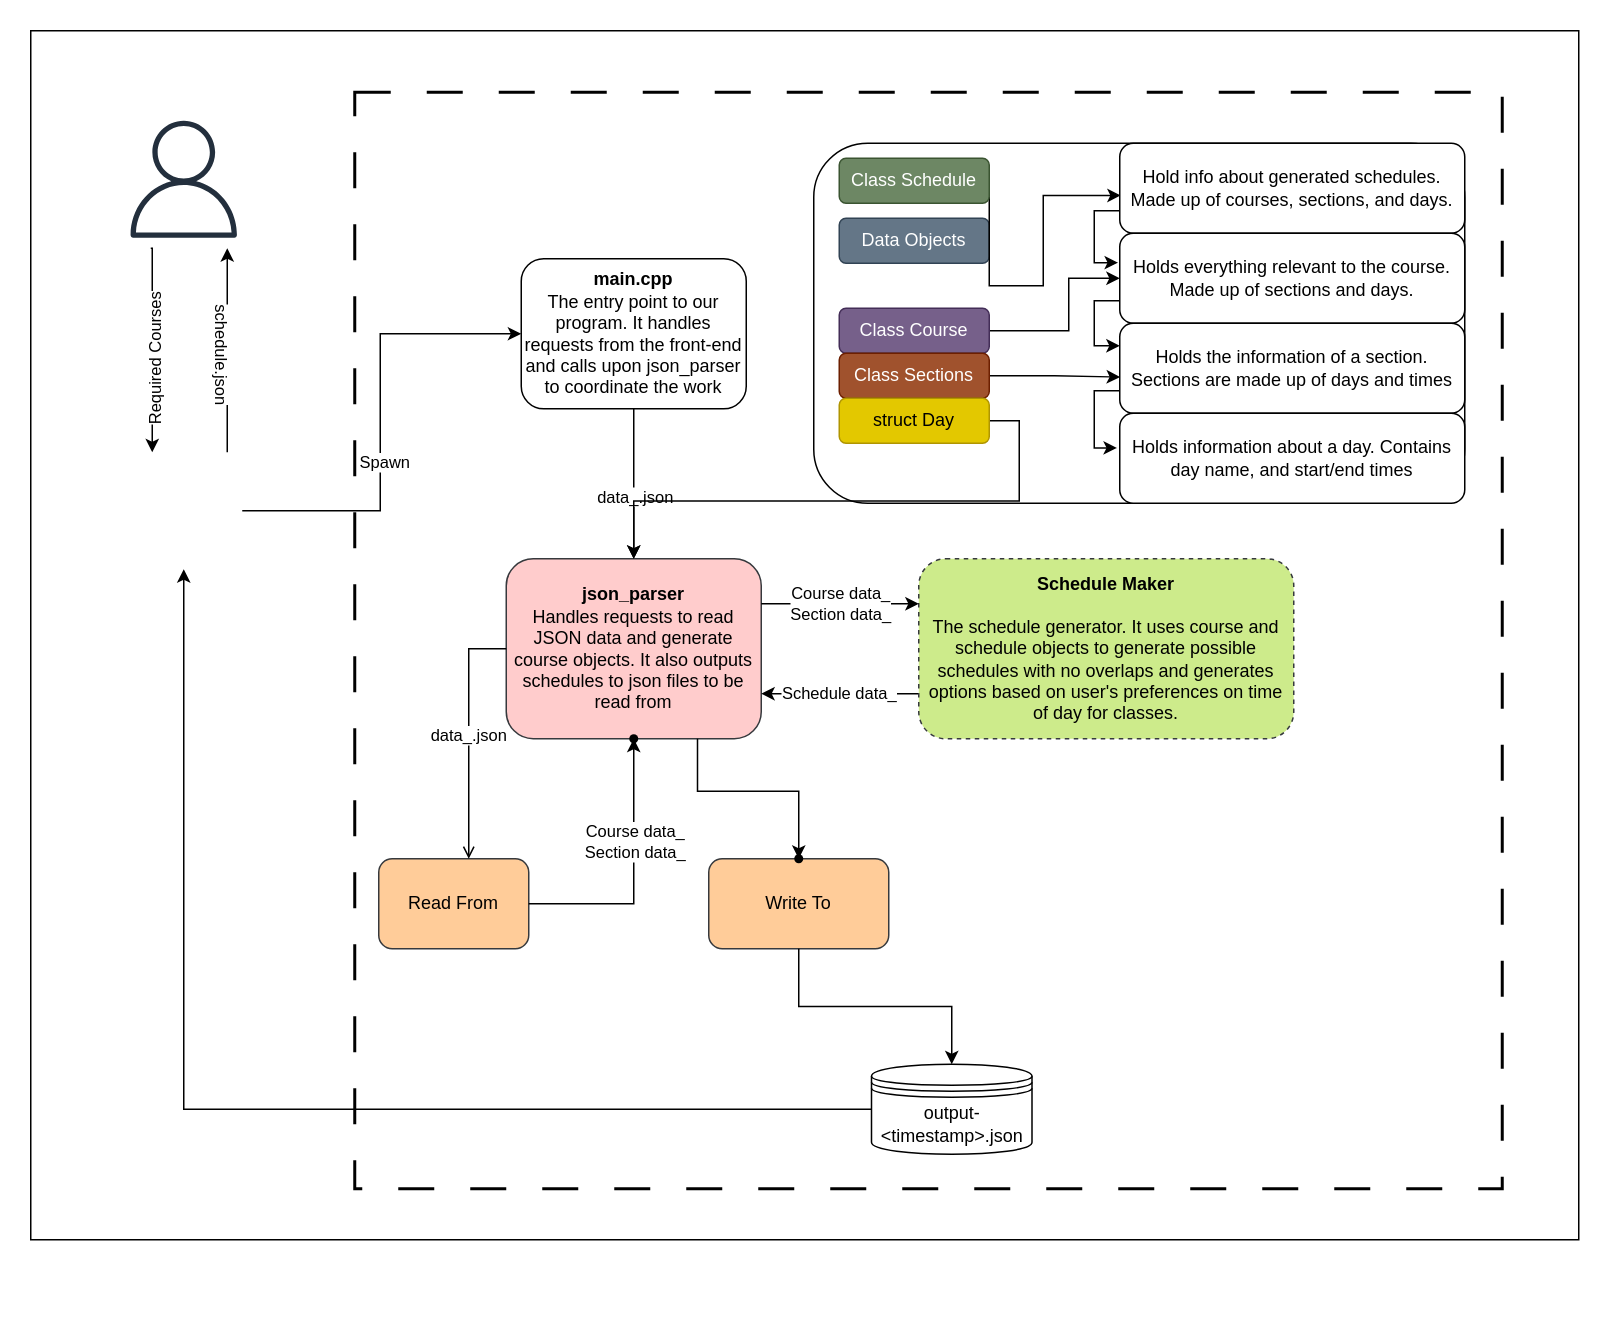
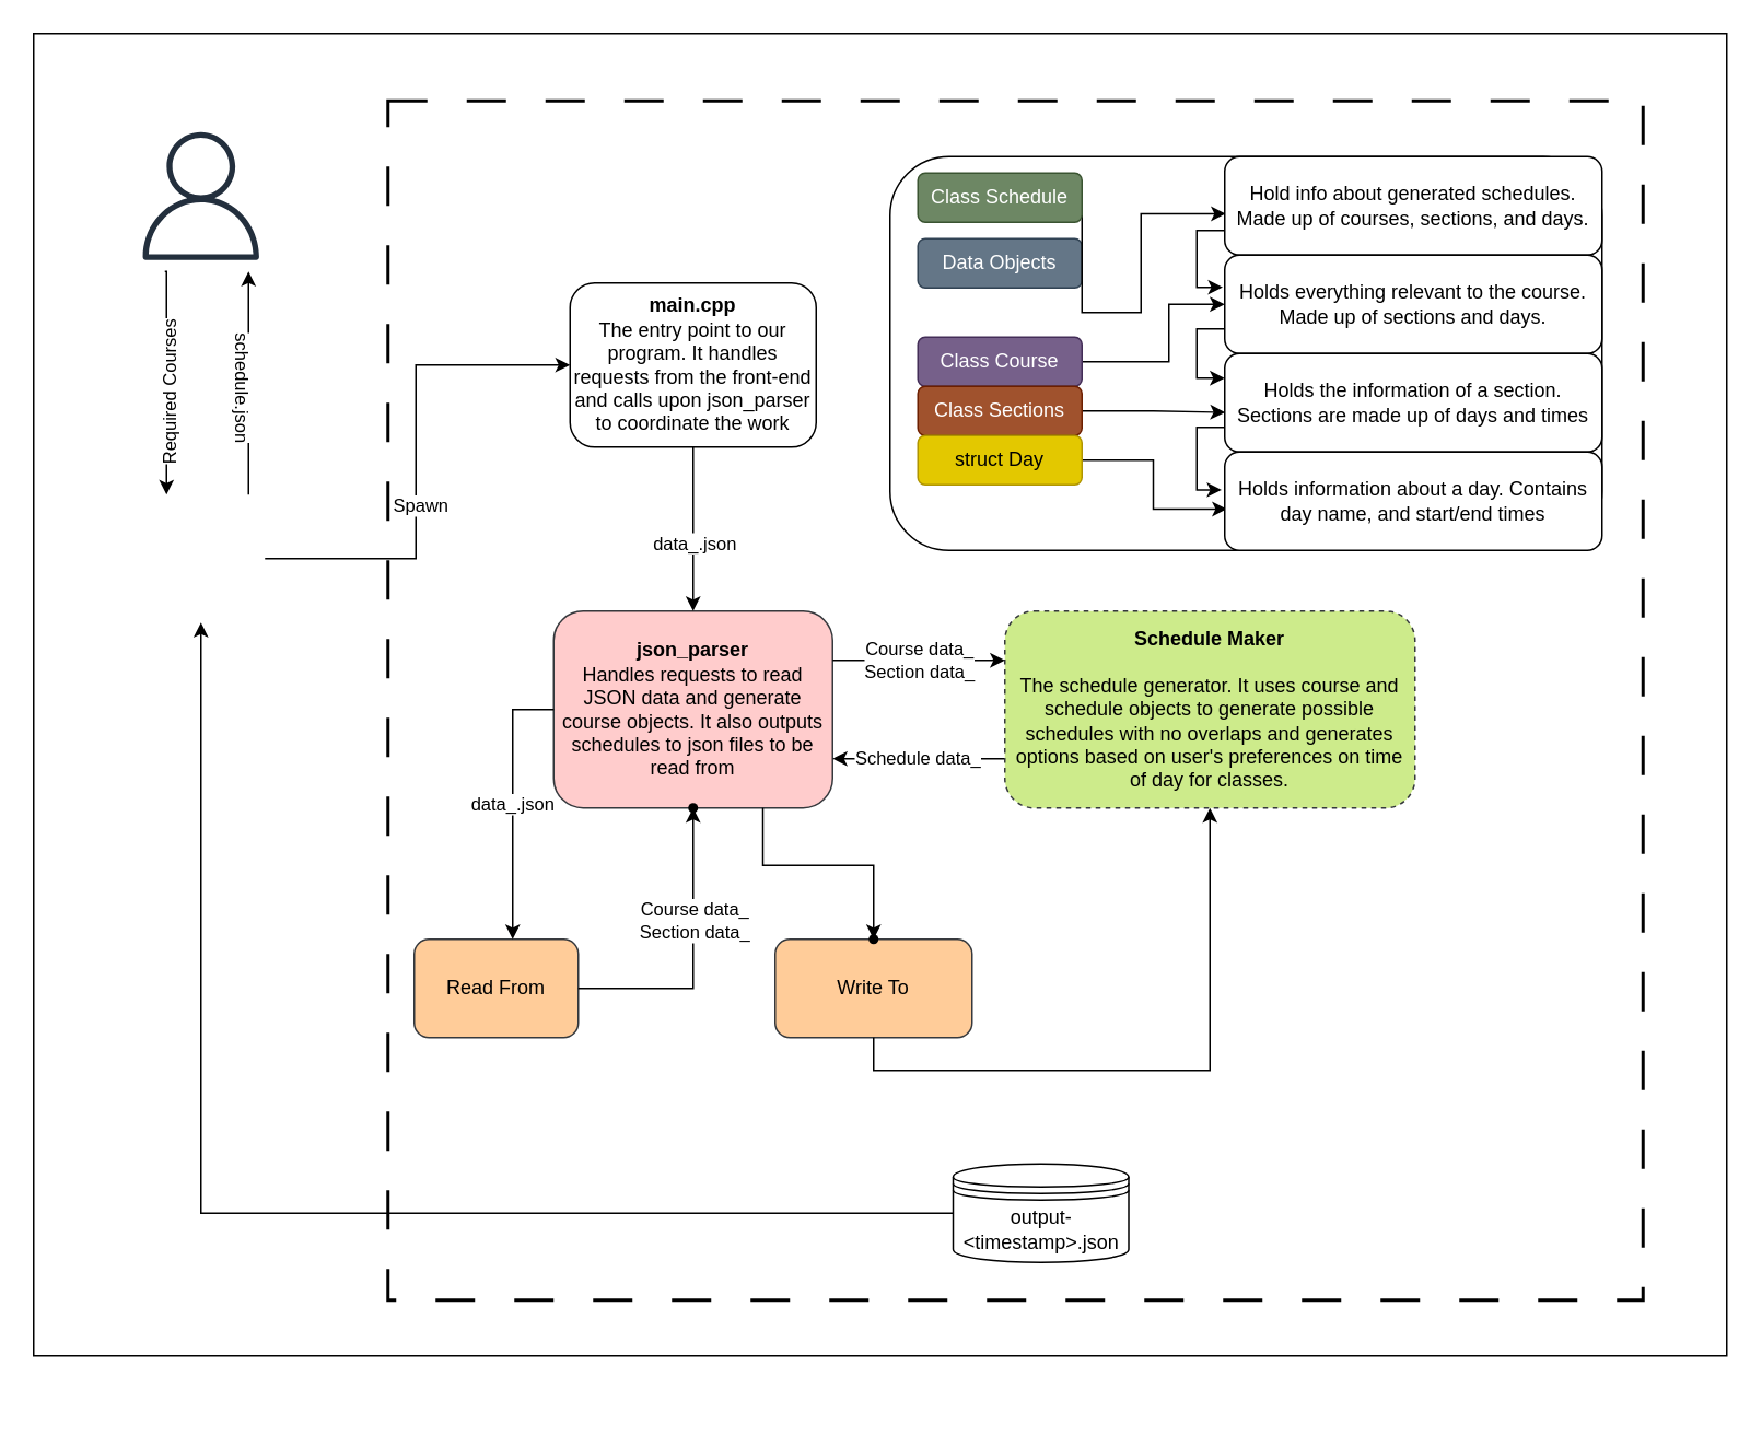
- <mxCell id="37" style="edgeStyle=orthogonalEdgeStyle;rounded=0;orthogonalLoop=1;jettySize=auto;html=1;exitX=1;exitY=0.5;exitDx=0;exitDy=0;" parent="29" source="38" target="15" edge="1"><mxGeometry relative="1" as="geometry" /></mxCell>
+ <mxCell id="37" style="edgeStyle=orthogonalEdgeStyle;rounded=0;orthogonalLoop=1;jettySize=auto;html=1;exitX=1;exitY=0.5;exitDx=0;exitDy=0;entryX=0.006;entryY=0.58;entryDx=0;entryDy=0;entryPerimeter=0;" parent="29" source="38" target="45" edge="1"><mxGeometry relative="1" as="geometry" /></mxCell>
- <mxCell id="19" value="data_.json" style="edgeStyle=orthogonalEdgeStyle;rounded=0;orthogonalLoop=1;jettySize=auto;html=1;endArrow=open;" parent="13" source="15" target="18" edge="1"><mxGeometry relative="1" as="geometry"><Array as="points"><mxPoint x="76" y="371" /></Array></mxGeometry></mxCell>
+ <mxCell id="19" value="data_.json" style="edgeStyle=orthogonalEdgeStyle;rounded=0;orthogonalLoop=1;jettySize=auto;html=1;" parent="13" source="15" target="18" edge="1"><mxGeometry relative="1" as="geometry"><Array as="points"><mxPoint x="76" y="371" /></Array></mxGeometry></mxCell>
- <mxCell id="47" style="edgeStyle=orthogonalEdgeStyle;rounded=0;orthogonalLoop=1;jettySize=auto;html=1;exitX=0.5;exitY=1;exitDx=0;exitDy=0;entryX=0.5;entryY=0;entryDx=0;entryDy=0;" parent="12" source="23" target="46" edge="1"><mxGeometry relative="1" as="geometry" /></mxCell>
+ <mxCell id="47" style="edgeStyle=orthogonalEdgeStyle;rounded=0;orthogonalLoop=1;jettySize=auto;html=1;exitX=0.5;exitY=1;exitDx=0;exitDy=0;" parent="12" source="23" target="27" edge="1"><mxGeometry relative="1" as="geometry" /></mxCell>
